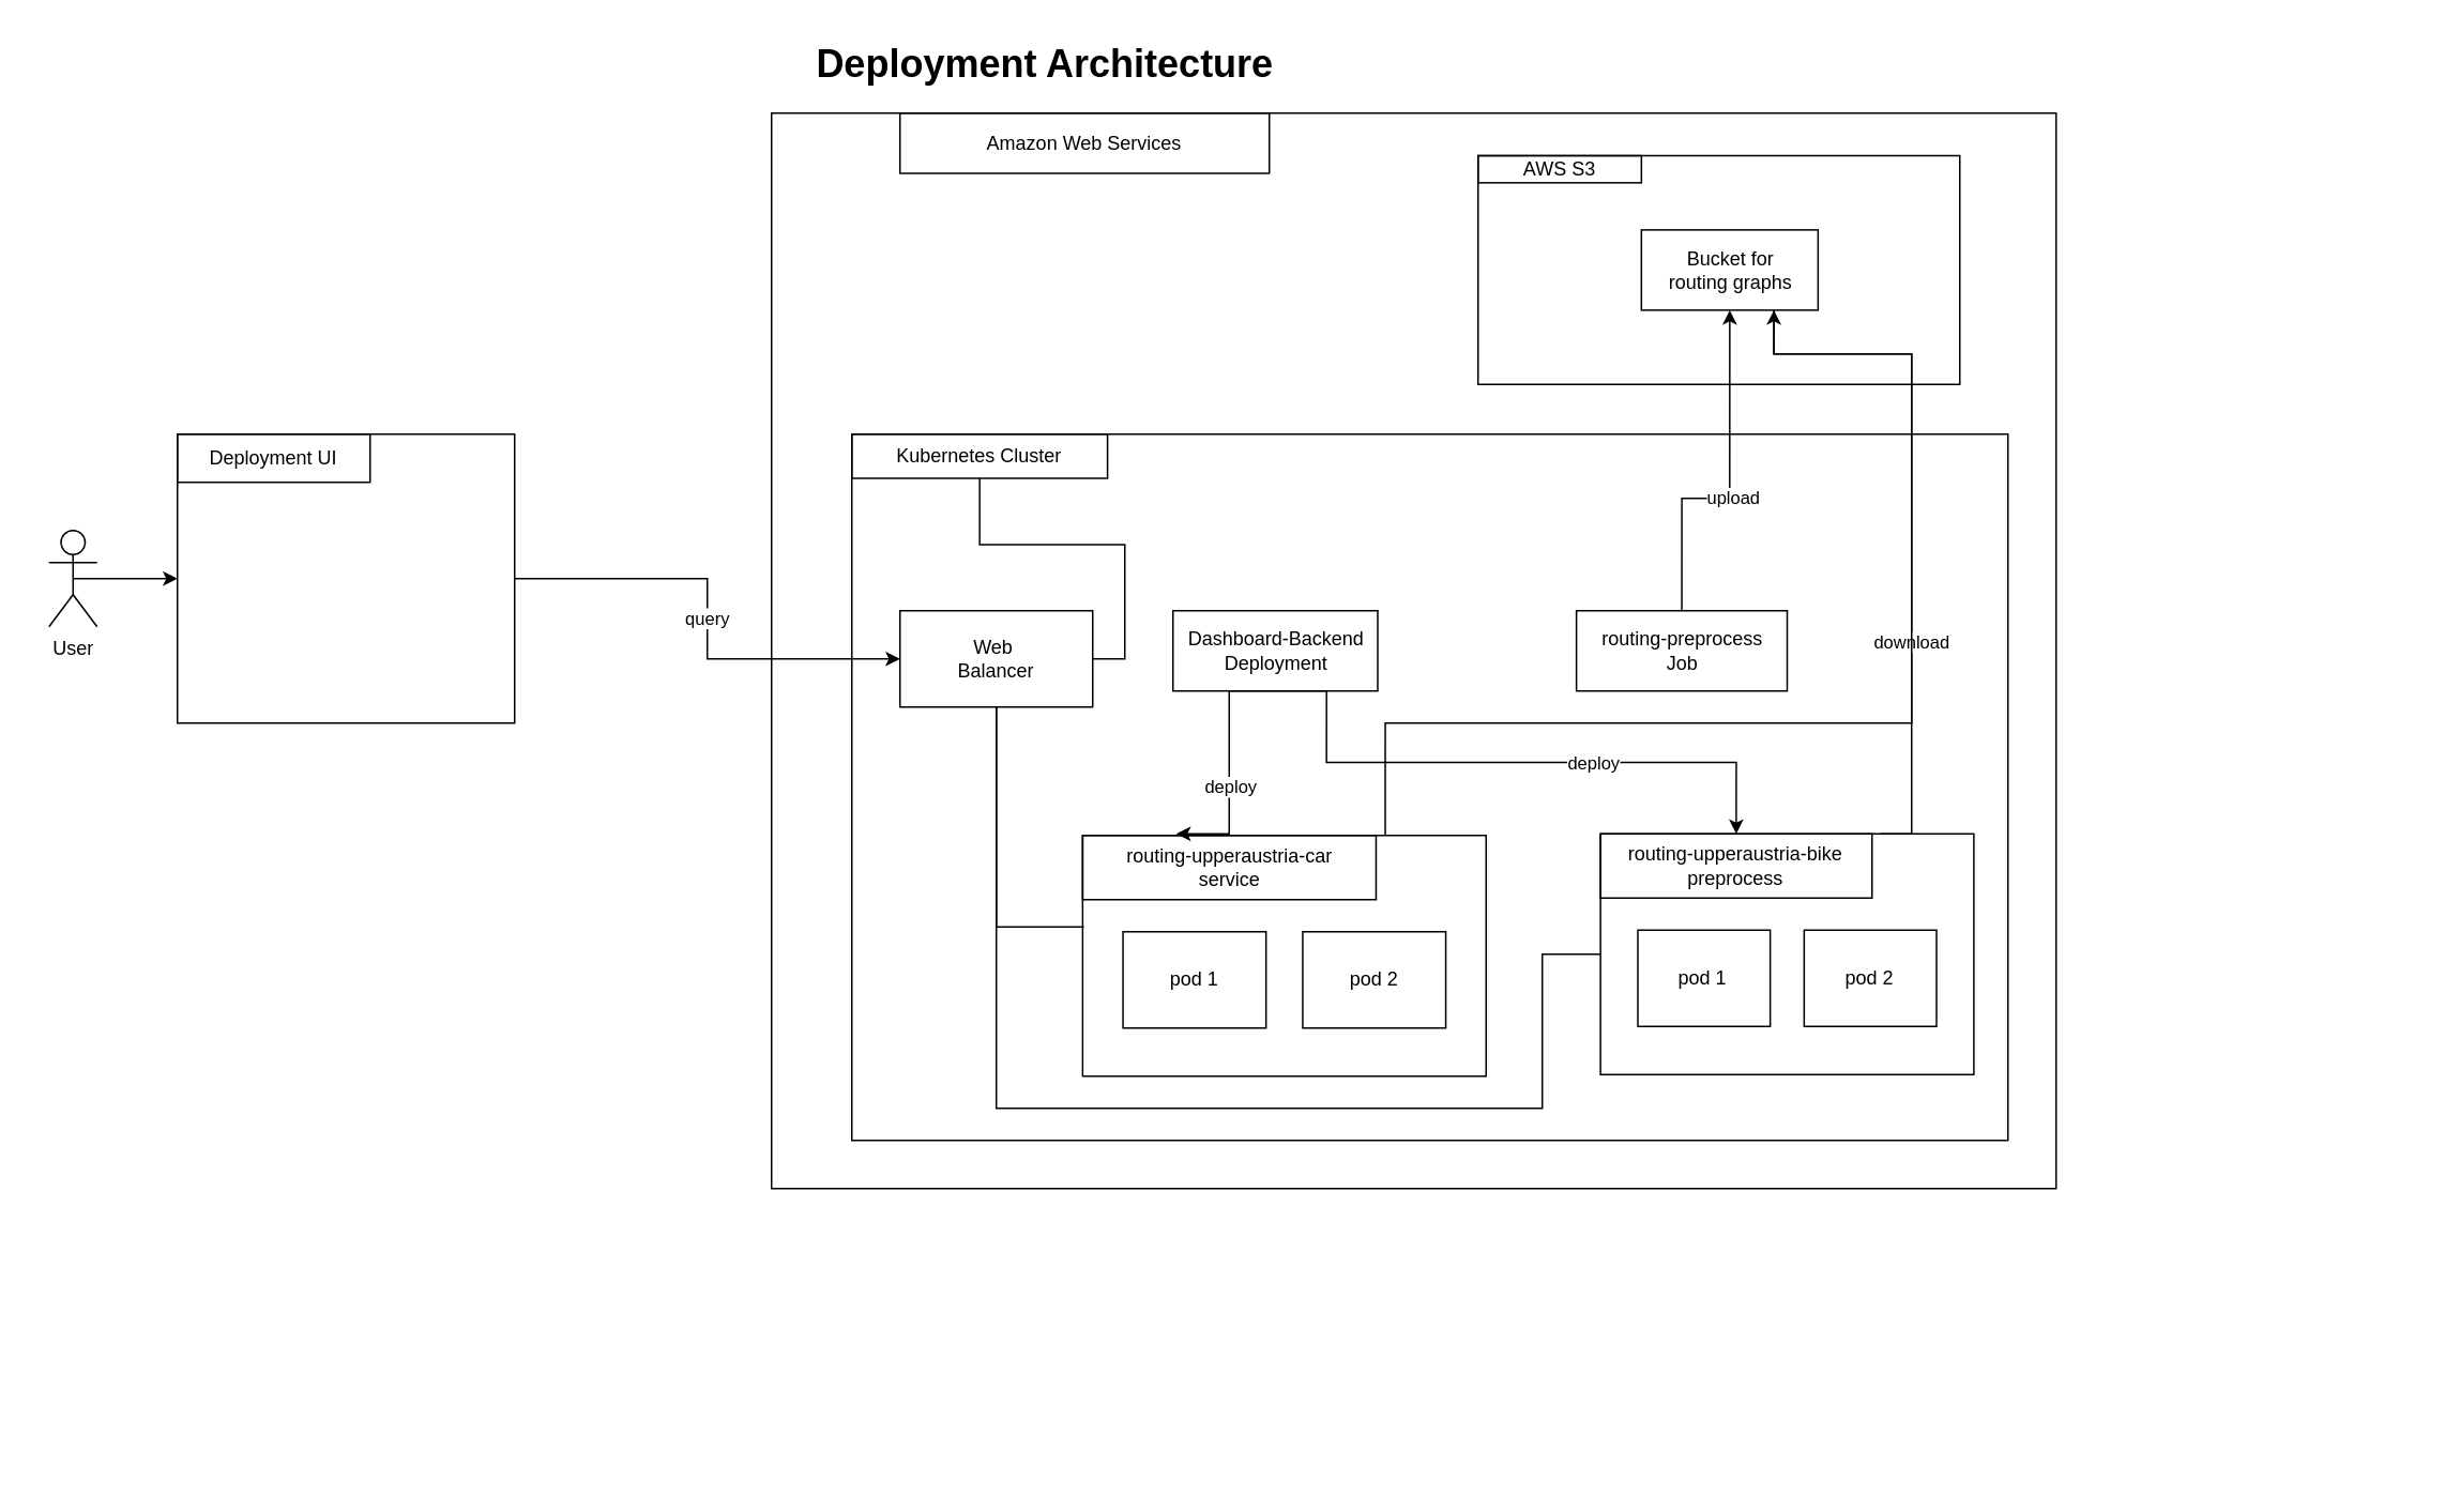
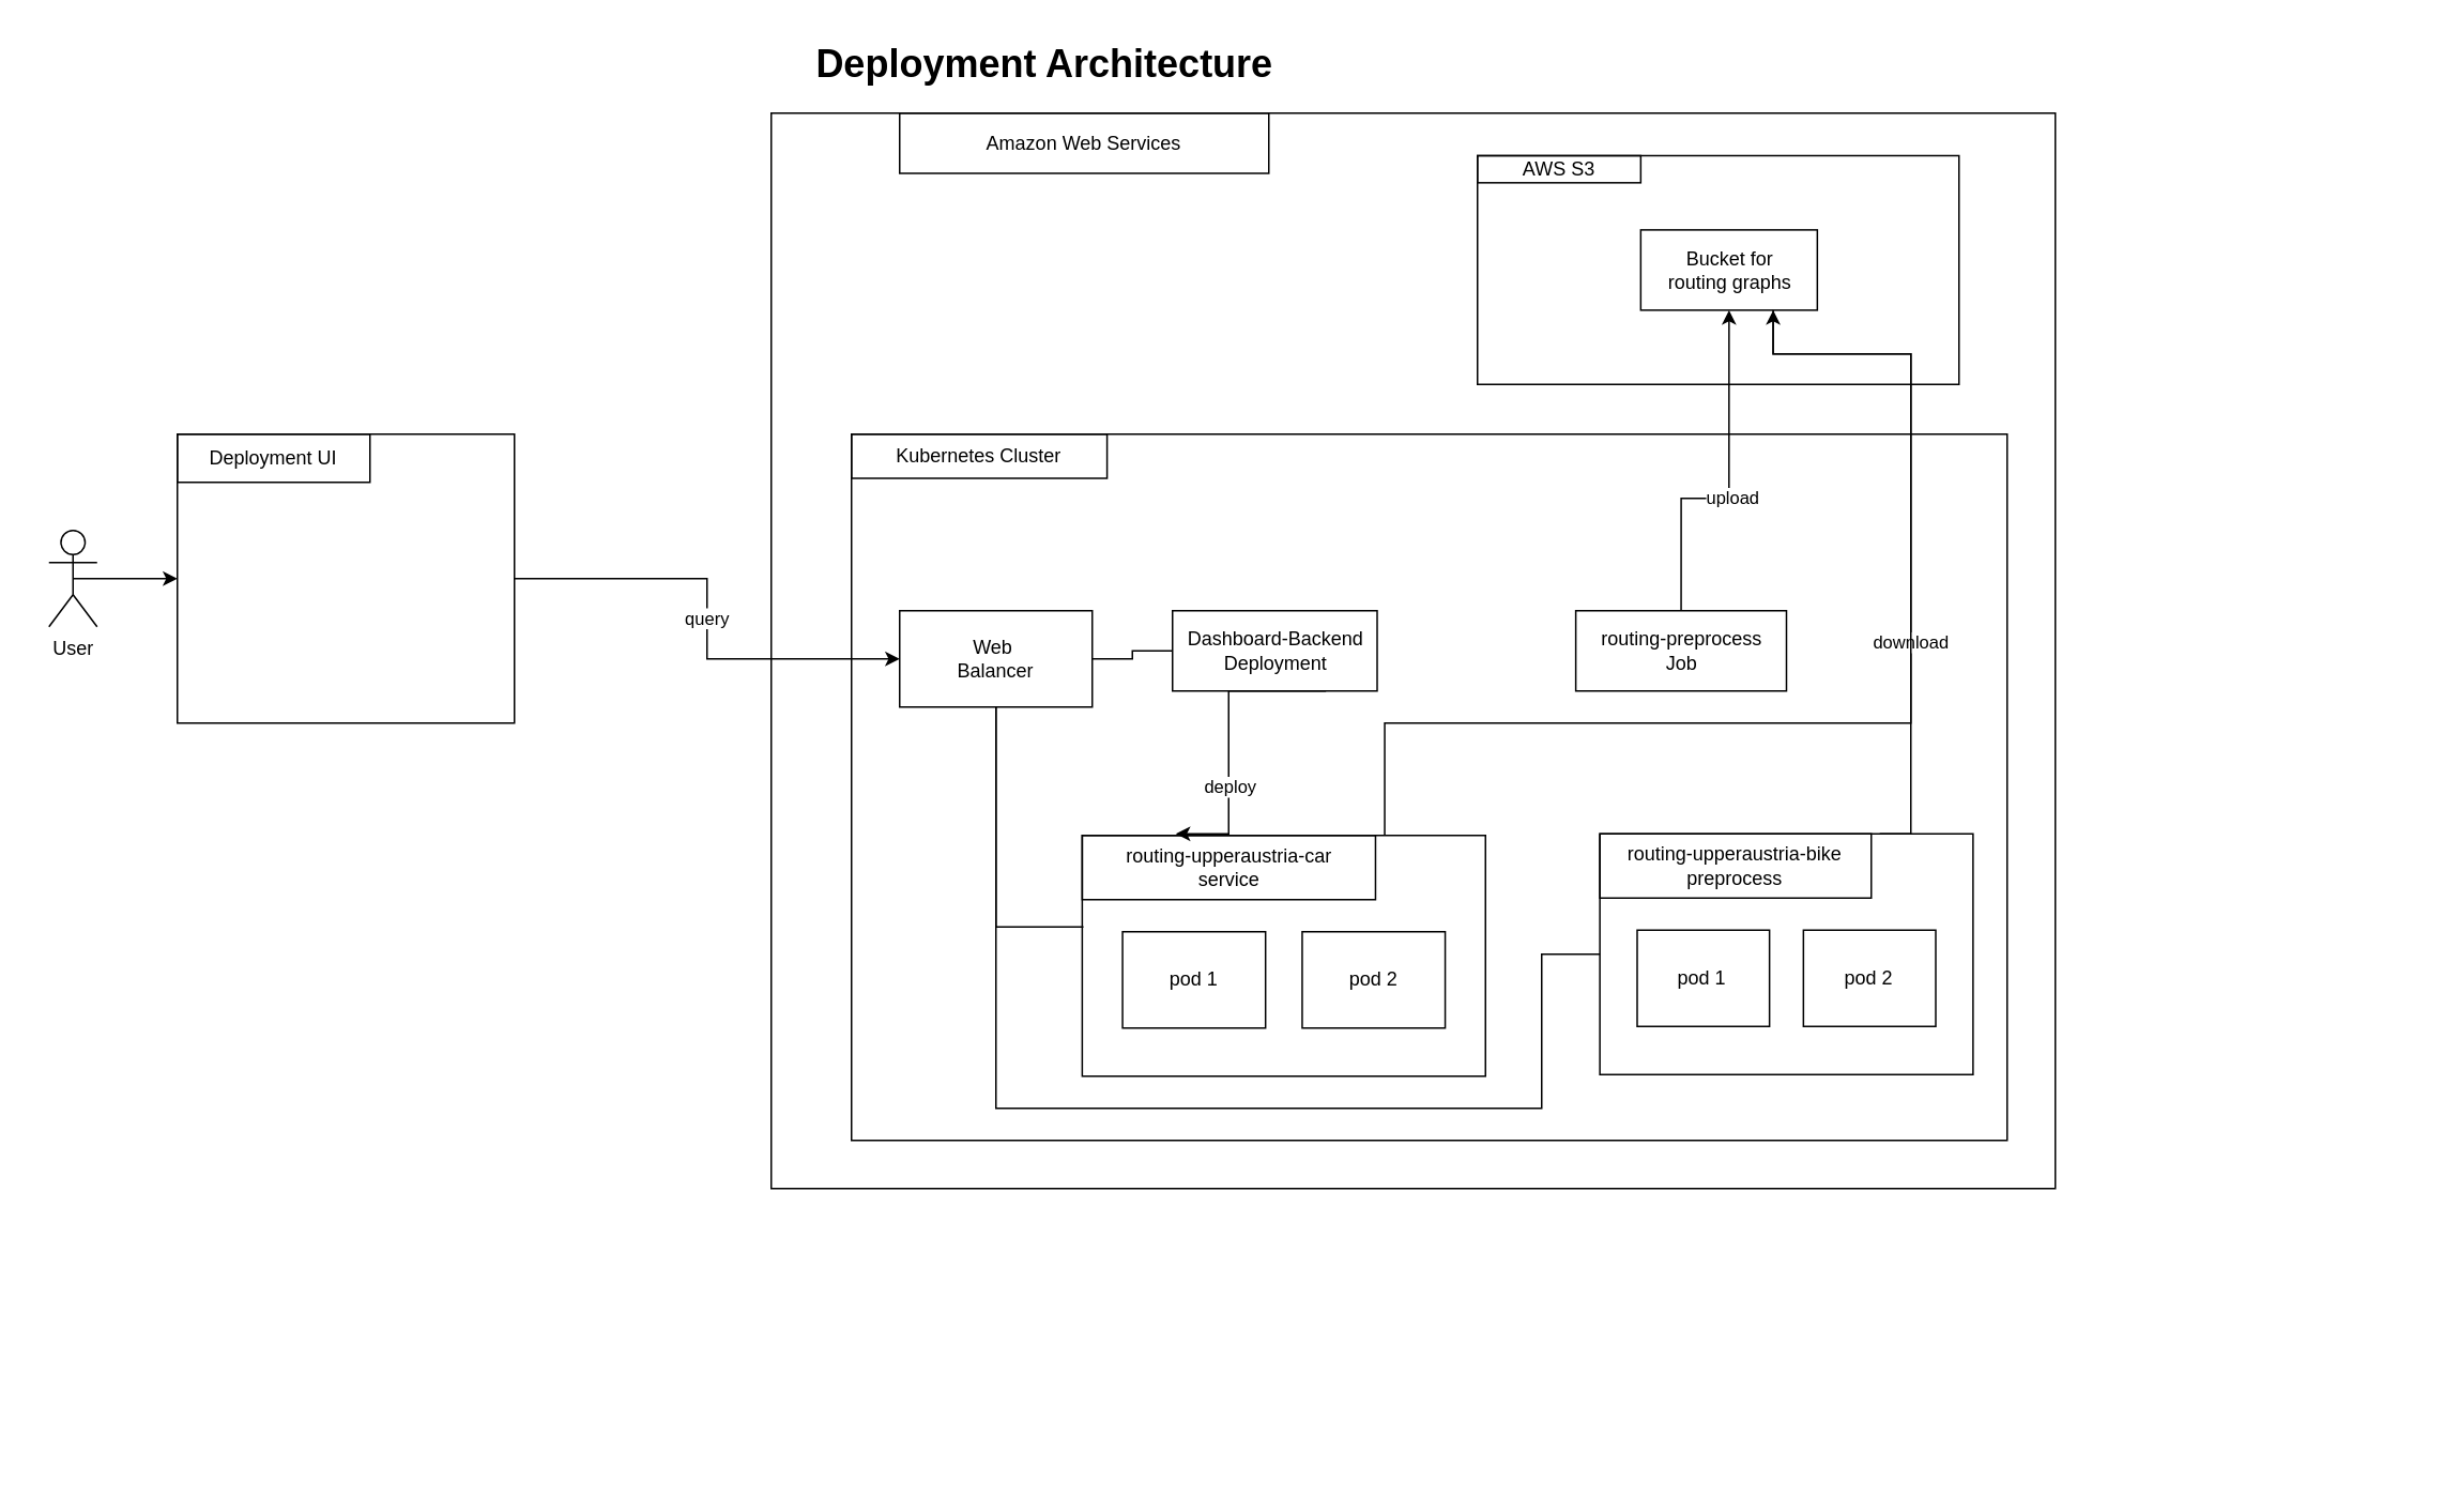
- <mxCell id="23" style="edgeStyle=orthogonalEdgeStyle;rounded=0;orthogonalLoop=1;jettySize=auto;html=1;exitX=1;exitY=0.5;exitDx=0;exitDy=0;endArrow=none;endFill=0;strokeColor=default;" edge="1" parent="6" source="26" target="8"><mxGeometry relative="1" as="geometry" /></mxCell>
+ <mxCell id="23" style="edgeStyle=orthogonalEdgeStyle;rounded=0;orthogonalLoop=1;jettySize=auto;html=1;exitX=1;exitY=0.5;exitDx=0;exitDy=0;entryX=0;entryY=0.5;entryDx=0;entryDy=0;endArrow=none;endFill=0;strokeColor=default;" edge="1" parent="6" source="26" target="11"><mxGeometry relative="1" as="geometry" /></mxCell>
- <mxCell id="10" value="deploy" style="edgeStyle=orthogonalEdgeStyle;rounded=0;orthogonalLoop=1;jettySize=auto;html=1;exitX=0.75;exitY=1;exitDx=0;exitDy=0;entryX=0.5;entryY=0;entryDx=0;entryDy=0;strokeColor=default;" edge="1" parent="6" source="11" target="20"><mxGeometry x="0.227" relative="1" as="geometry"><mxPoint as="offset" /></mxGeometry></mxCell>
